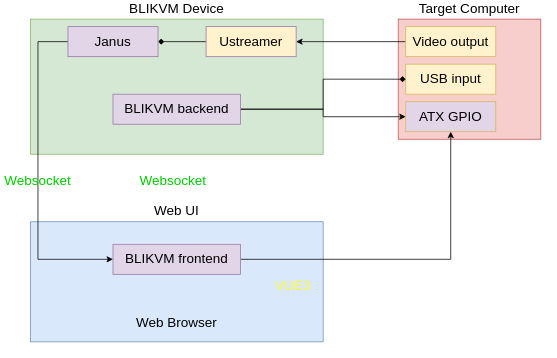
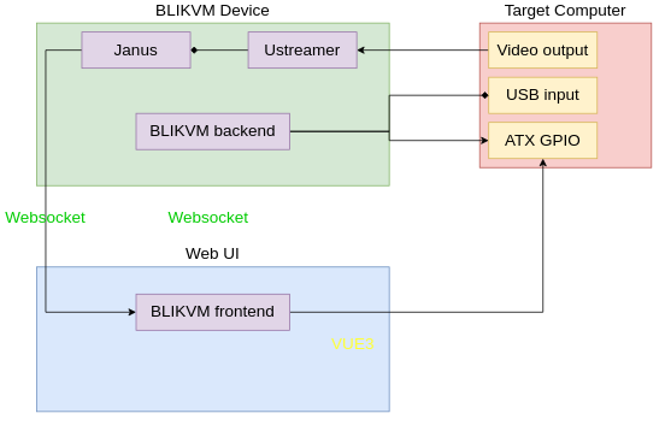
- <mxCell id="5" value="Ustreamer" style="rounded=0;whiteSpace=wrap;html=1;fontSize=18;fillColor=#fff2cc;strokeColor=#9673a6;" vertex="1" parent="1"><mxGeometry x="274" y="30" width="120" height="40" as="geometry" /></mxCell>
+ <mxCell id="5" value="Ustreamer" style="rounded=0;whiteSpace=wrap;html=1;fontSize=18;fillColor=#e1d5e7;strokeColor=#9673a6;" vertex="1" parent="1"><mxGeometry x="274" y="30" width="120" height="40" as="geometry" /></mxCell>
- <mxCell id="10" value="ATX GPIO" style="rounded=0;whiteSpace=wrap;html=1;fontSize=18;fillColor=#e1d5e7;strokeColor=#d6b656;" vertex="1" parent="1"><mxGeometry x="540" y="130" width="120" height="40" as="geometry" /></mxCell>
+ <mxCell id="10" value="ATX GPIO" style="rounded=0;whiteSpace=wrap;html=1;fontSize=18;fillColor=#fff2cc;strokeColor=#d6b656;" vertex="1" parent="1"><mxGeometry x="540" y="130" width="120" height="40" as="geometry" /></mxCell>
- <mxCell id="14" value="Web Browser" style="text;html=1;strokeColor=none;fillColor=none;align=center;verticalAlign=middle;whiteSpace=wrap;rounded=0;fontSize=18;" vertex="1" parent="1"><mxGeometry x="165" y="410" width="140" height="30" as="geometry" /></mxCell>
